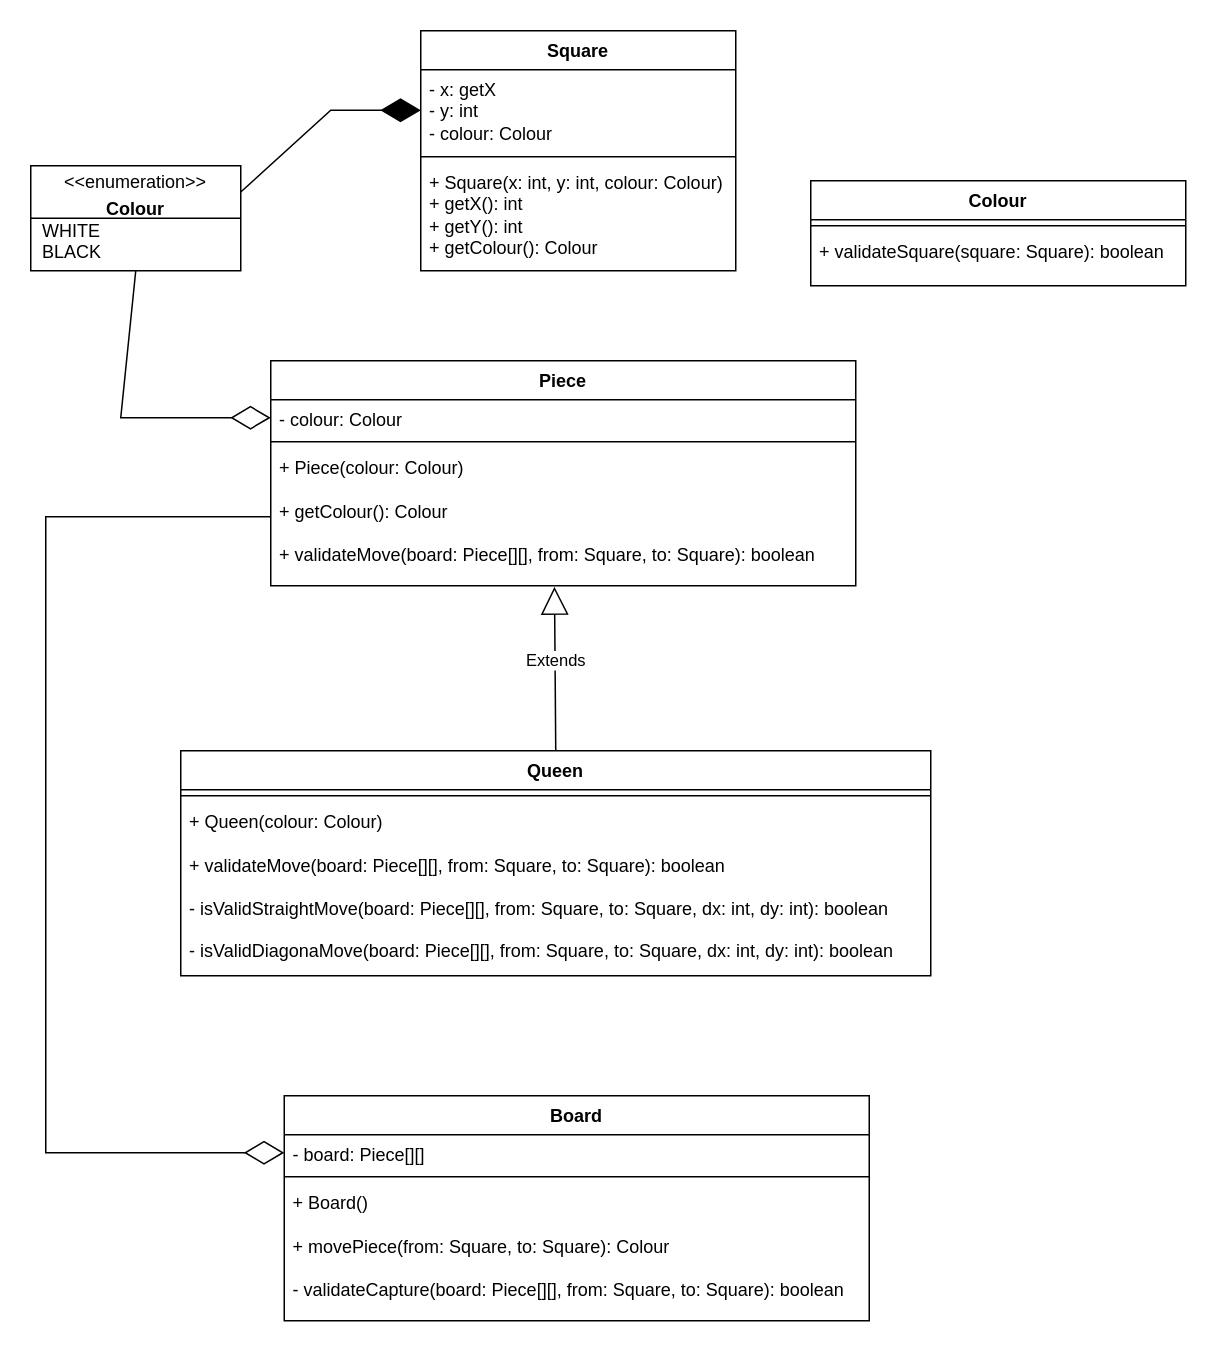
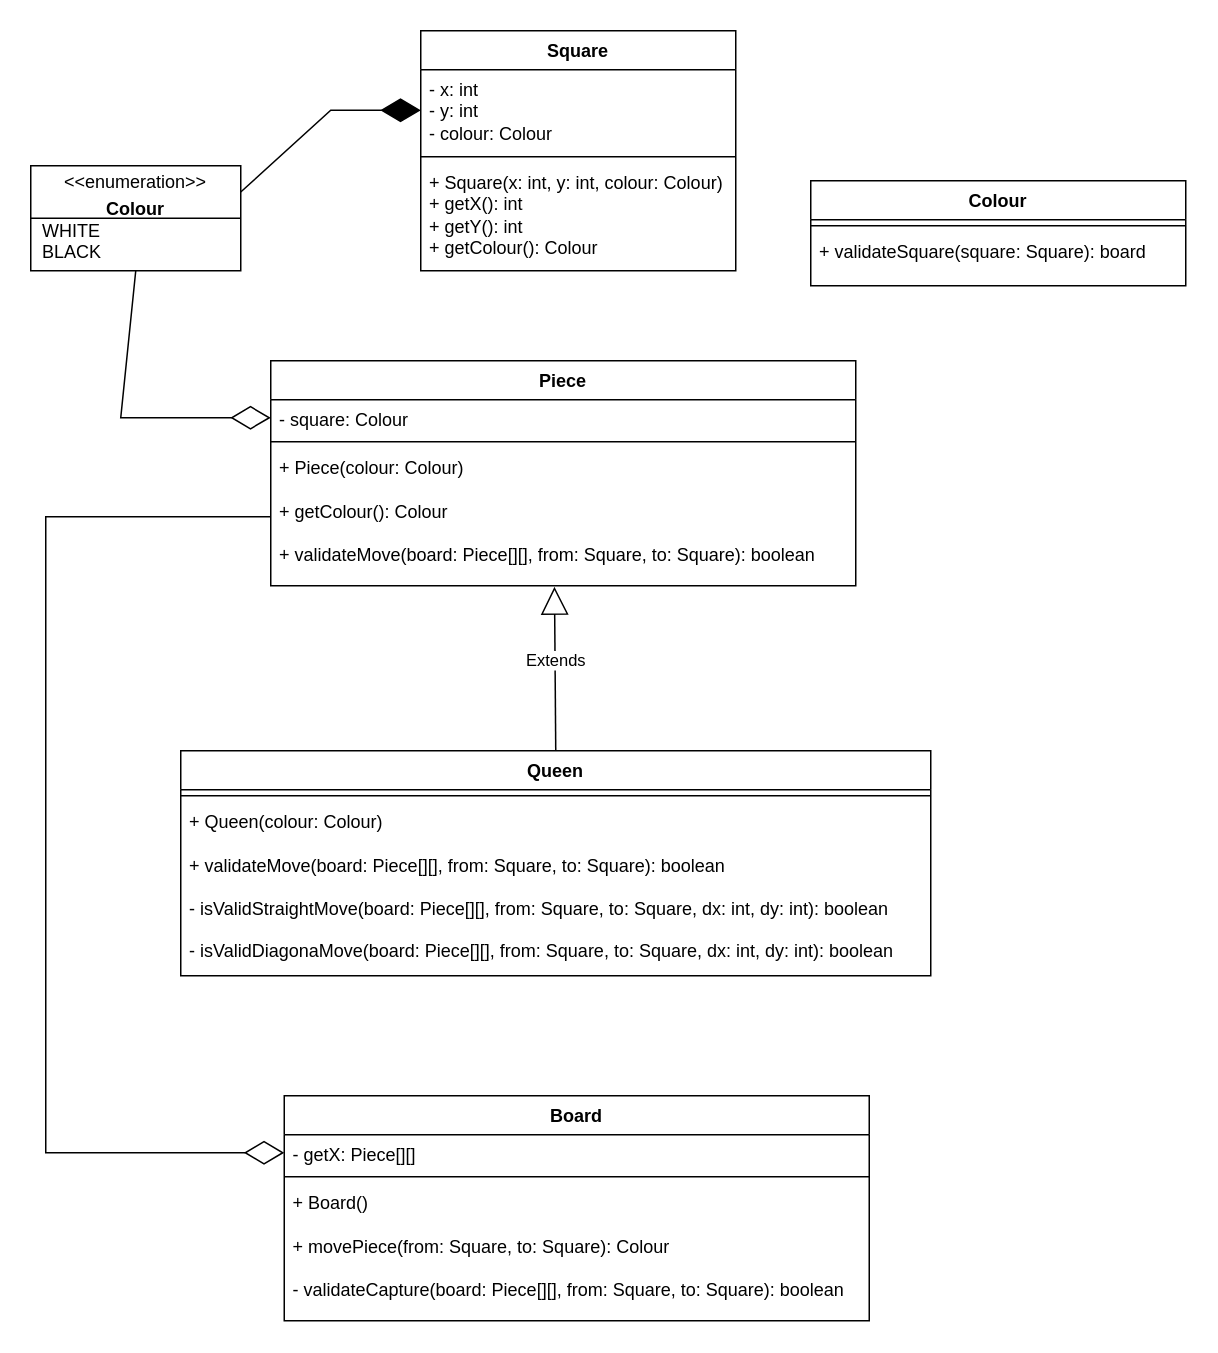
- <mxCell id="3" value="- x: getX&lt;div&gt;- y: int&lt;br&gt;&lt;/div&gt;&lt;div&gt;- colour: Colour&lt;/div&gt;" style="text;strokeColor=none;fillColor=none;align=left;verticalAlign=top;spacingLeft=4;spacingRight=4;overflow=hidden;rotatable=0;points=[[0,0.5],[1,0.5]];portConstraint=eastwest;whiteSpace=wrap;html=1;" vertex="1" parent="2"><mxGeometry y="26" width="210" height="54" as="geometry" /></mxCell>
+ <mxCell id="3" value="- x: int&lt;div&gt;- y: int&lt;br&gt;&lt;/div&gt;&lt;div&gt;- colour: Colour&lt;/div&gt;" style="text;strokeColor=none;fillColor=none;align=left;verticalAlign=top;spacingLeft=4;spacingRight=4;overflow=hidden;rotatable=0;points=[[0,0.5],[1,0.5]];portConstraint=eastwest;whiteSpace=wrap;html=1;" vertex="1" parent="2"><mxGeometry y="26" width="210" height="54" as="geometry" /></mxCell>
- <mxCell id="21" value="&lt;div&gt;&lt;span style=&quot;background-color: initial;&quot;&gt;+ validateSquare(square: Square): boolean&lt;/span&gt;&lt;/div&gt;&lt;div&gt;&lt;span style=&quot;background-color: initial;&quot;&gt;&lt;br&gt;&lt;/span&gt;&lt;/div&gt;" style="text;strokeColor=none;fillColor=none;align=left;verticalAlign=top;spacingLeft=4;spacingRight=4;overflow=hidden;rotatable=0;points=[[0,0.5],[1,0.5]];portConstraint=eastwest;whiteSpace=wrap;html=1;" vertex="1" parent="19"><mxGeometry y="34" width="250" height="36" as="geometry" /></mxCell>
+ <mxCell id="21" value="&lt;div&gt;&lt;span style=&quot;background-color: initial;&quot;&gt;+ validateSquare(square: Square): board&lt;/span&gt;&lt;/div&gt;&lt;div&gt;&lt;span style=&quot;background-color: initial;&quot;&gt;&lt;br&gt;&lt;/span&gt;&lt;/div&gt;" style="text;strokeColor=none;fillColor=none;align=left;verticalAlign=top;spacingLeft=4;spacingRight=4;overflow=hidden;rotatable=0;points=[[0,0.5],[1,0.5]];portConstraint=eastwest;whiteSpace=wrap;html=1;" vertex="1" parent="19"><mxGeometry y="34" width="250" height="36" as="geometry" /></mxCell>
- <mxCell id="9" value="&lt;div&gt;&lt;span style=&quot;background-color: initial;&quot;&gt;- colour: Colour&lt;/span&gt;&lt;br&gt;&lt;/div&gt;" style="text;strokeColor=none;fillColor=none;align=left;verticalAlign=top;spacingLeft=4;spacingRight=4;overflow=hidden;rotatable=0;points=[[0,0.5],[1,0.5]];portConstraint=eastwest;whiteSpace=wrap;html=1;" vertex="1" parent="8"><mxGeometry y="26" width="390" height="24" as="geometry" /></mxCell>
+ <mxCell id="9" value="&lt;div&gt;&lt;span style=&quot;background-color: initial;&quot;&gt;- square: Colour&lt;/span&gt;&lt;br&gt;&lt;/div&gt;" style="text;strokeColor=none;fillColor=none;align=left;verticalAlign=top;spacingLeft=4;spacingRight=4;overflow=hidden;rotatable=0;points=[[0,0.5],[1,0.5]];portConstraint=eastwest;whiteSpace=wrap;html=1;" vertex="1" parent="8"><mxGeometry y="26" width="390" height="24" as="geometry" /></mxCell>
- <mxCell id="16" value="&lt;div&gt;&lt;span style=&quot;background-color: initial;&quot;&gt;- board: Piece[][]&lt;/span&gt;&lt;br&gt;&lt;/div&gt;" style="text;strokeColor=none;fillColor=none;align=left;verticalAlign=top;spacingLeft=4;spacingRight=4;overflow=hidden;rotatable=0;points=[[0,0.5],[1,0.5]];portConstraint=eastwest;whiteSpace=wrap;html=1;" vertex="1" parent="15"><mxGeometry y="26" width="390" height="24" as="geometry" /></mxCell>
+ <mxCell id="16" value="&lt;div&gt;&lt;span style=&quot;background-color: initial;&quot;&gt;- getX: Piece[][]&lt;/span&gt;&lt;br&gt;&lt;/div&gt;" style="text;strokeColor=none;fillColor=none;align=left;verticalAlign=top;spacingLeft=4;spacingRight=4;overflow=hidden;rotatable=0;points=[[0,0.5],[1,0.5]];portConstraint=eastwest;whiteSpace=wrap;html=1;" vertex="1" parent="15"><mxGeometry y="26" width="390" height="24" as="geometry" /></mxCell>
